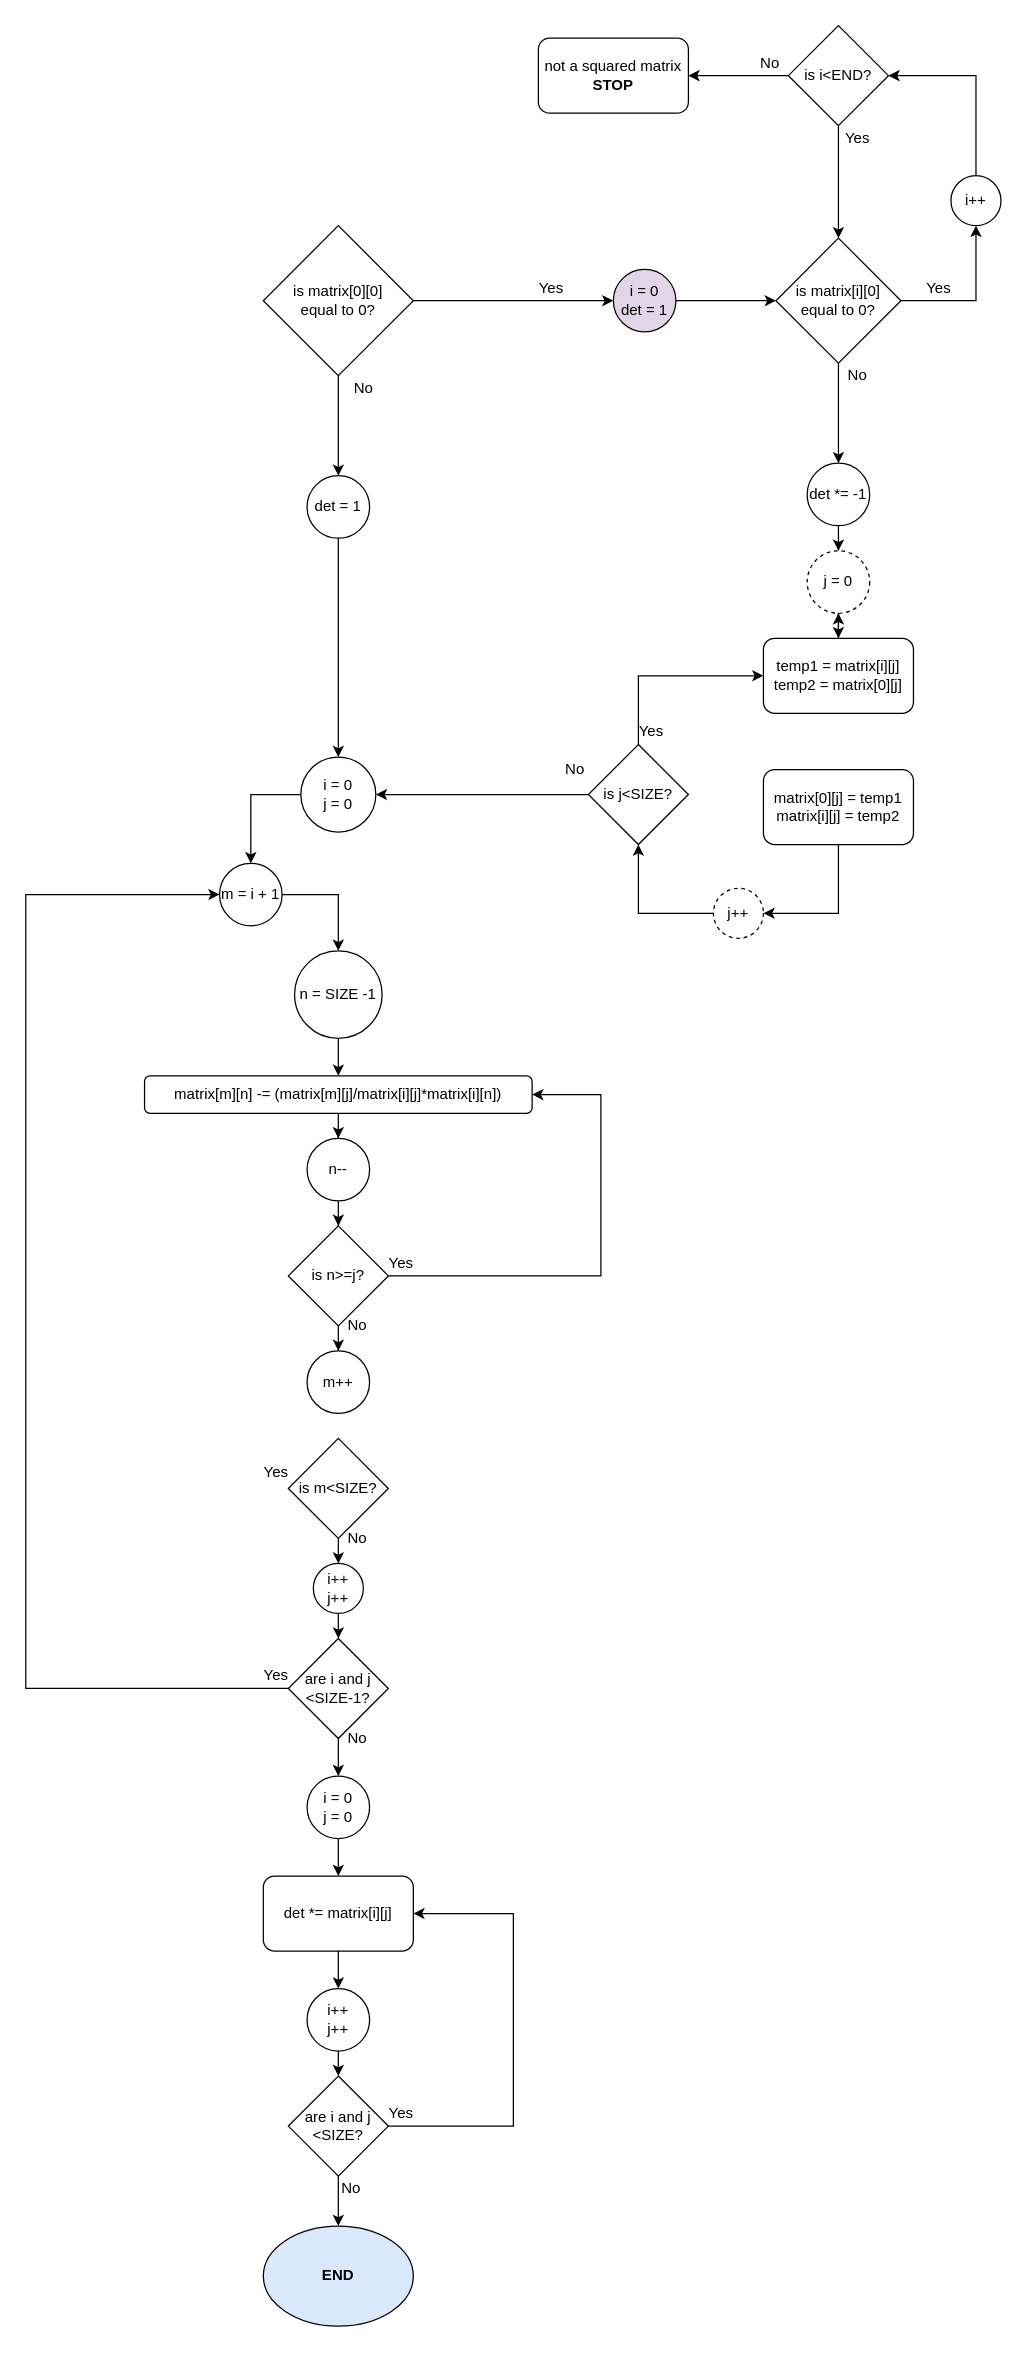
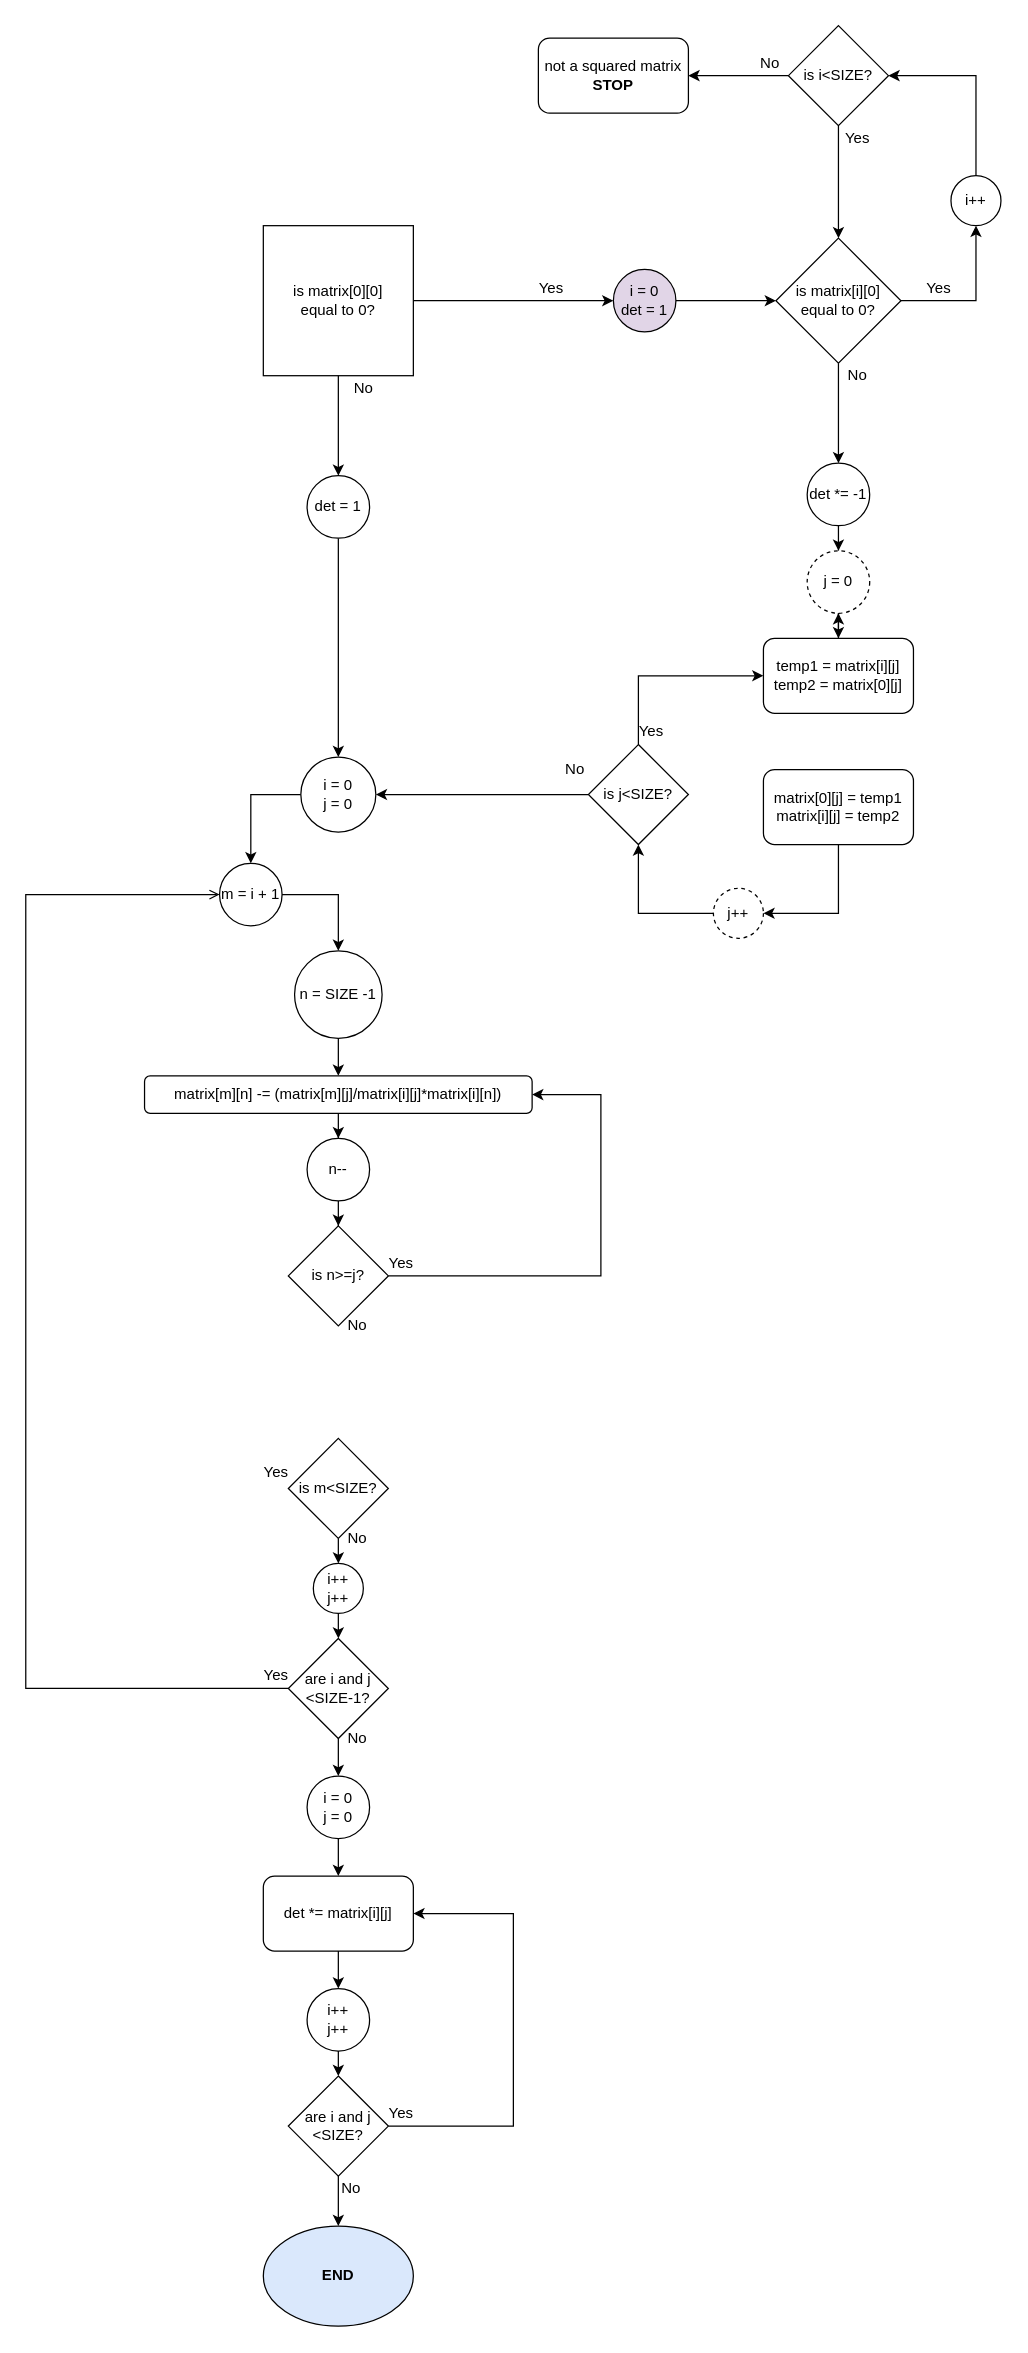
- <mxCell id="16" value="is i&amp;lt;END?" style="rhombus;whiteSpace=wrap;html=1;" vertex="1" parent="1"><mxGeometry x="630" y="20" width="80" height="80" as="geometry" /></mxCell>
+ <mxCell id="16" value="is i&amp;lt;SIZE?" style="rhombus;whiteSpace=wrap;html=1;" vertex="1" parent="1"><mxGeometry x="630" y="20" width="80" height="80" as="geometry" /></mxCell>
- <mxCell id="4" value="is matrix[0][0]&lt;br&gt;equal to 0?" style="rhombus;whiteSpace=wrap;html=1;" vertex="1" parent="1"><mxGeometry x="210" y="180" width="120" height="120" as="geometry" /></mxCell>
+ <mxCell id="4" value="is matrix[0][0]&lt;br&gt;equal to 0?" style="whiteSpace=wrap;html=1;rounded=0;" vertex="1" parent="1"><mxGeometry x="210" y="180" width="120" height="120" as="geometry" /></mxCell>
- <mxCell id="58" value="" style="edgeStyle=orthogonalEdgeStyle;rounded=0;orthogonalLoop=1;jettySize=auto;html=1;" edge="1" parent="1" source="60" target="38"><mxGeometry relative="1" as="geometry"><mxPoint x="20" y="1350" as="targetPoint" /><Array as="points"><mxPoint x="20" y="1350" /><mxPoint x="20" y="715" /></Array></mxGeometry></mxCell>
+ <mxCell id="58" value="" style="edgeStyle=orthogonalEdgeStyle;rounded=0;orthogonalLoop=1;jettySize=auto;html=1;endArrow=open;" edge="1" parent="1" source="60" target="38"><mxGeometry relative="1" as="geometry"><mxPoint x="20" y="1350" as="targetPoint" /><Array as="points"><mxPoint x="20" y="1350" /><mxPoint x="20" y="715" /></Array></mxGeometry></mxCell>
- <mxCell id="46" style="edgeStyle=orthogonalEdgeStyle;rounded=0;orthogonalLoop=1;jettySize=auto;html=1;entryX=0.5;entryY=0;entryDx=0;entryDy=0;" edge="1" parent="1" source="47" target="50"><mxGeometry relative="1" as="geometry" /></mxCell>
- <mxCell id="50" value="m++" style="ellipse;whiteSpace=wrap;html=1;aspect=fixed;" vertex="1" parent="1"><mxGeometry x="245" y="1080" width="50" height="50" as="geometry" /></mxCell>
